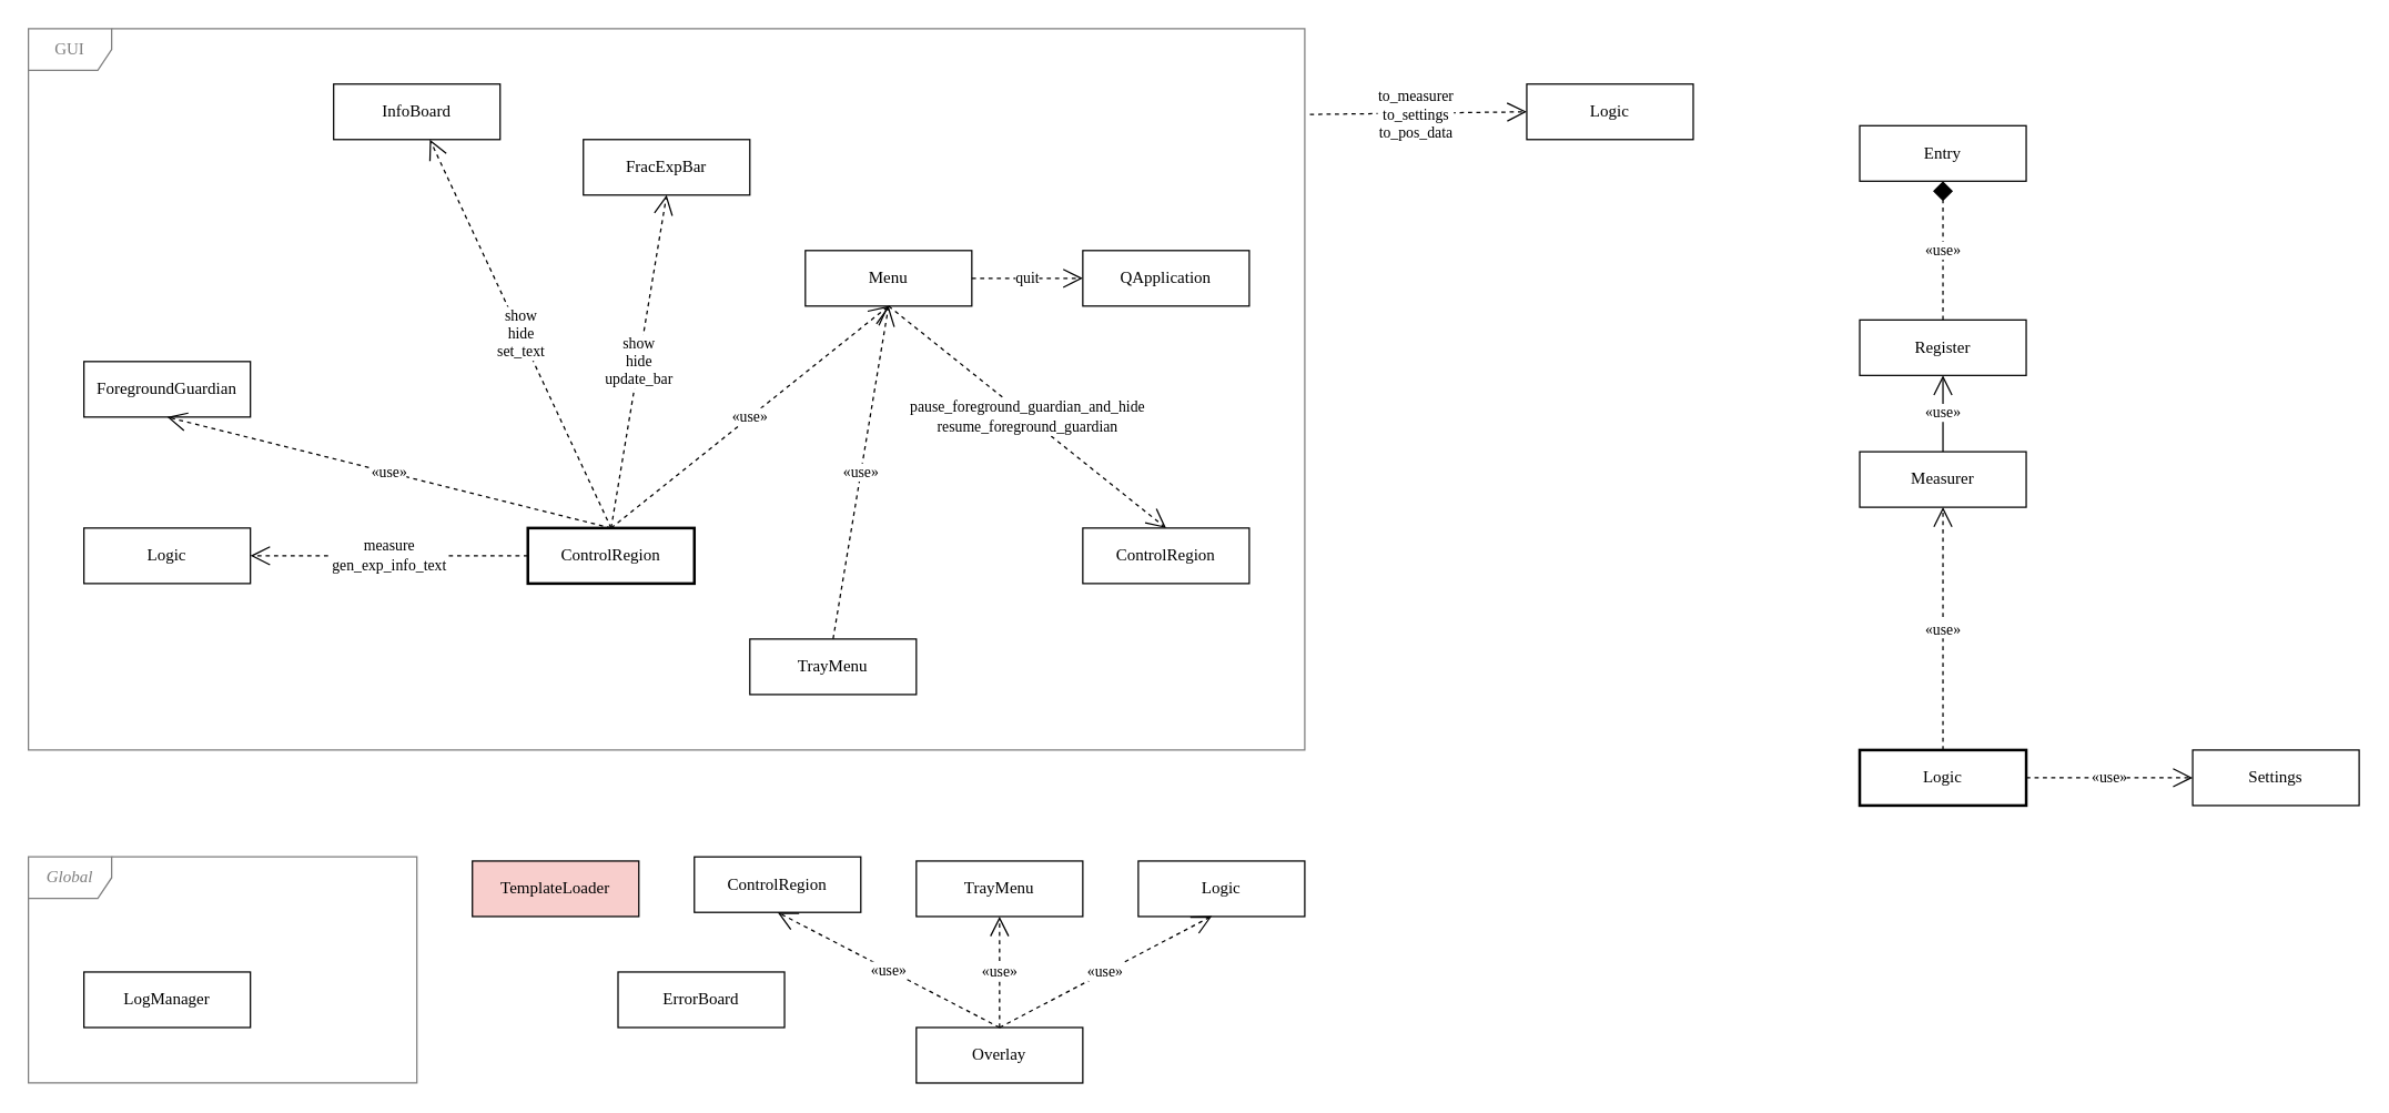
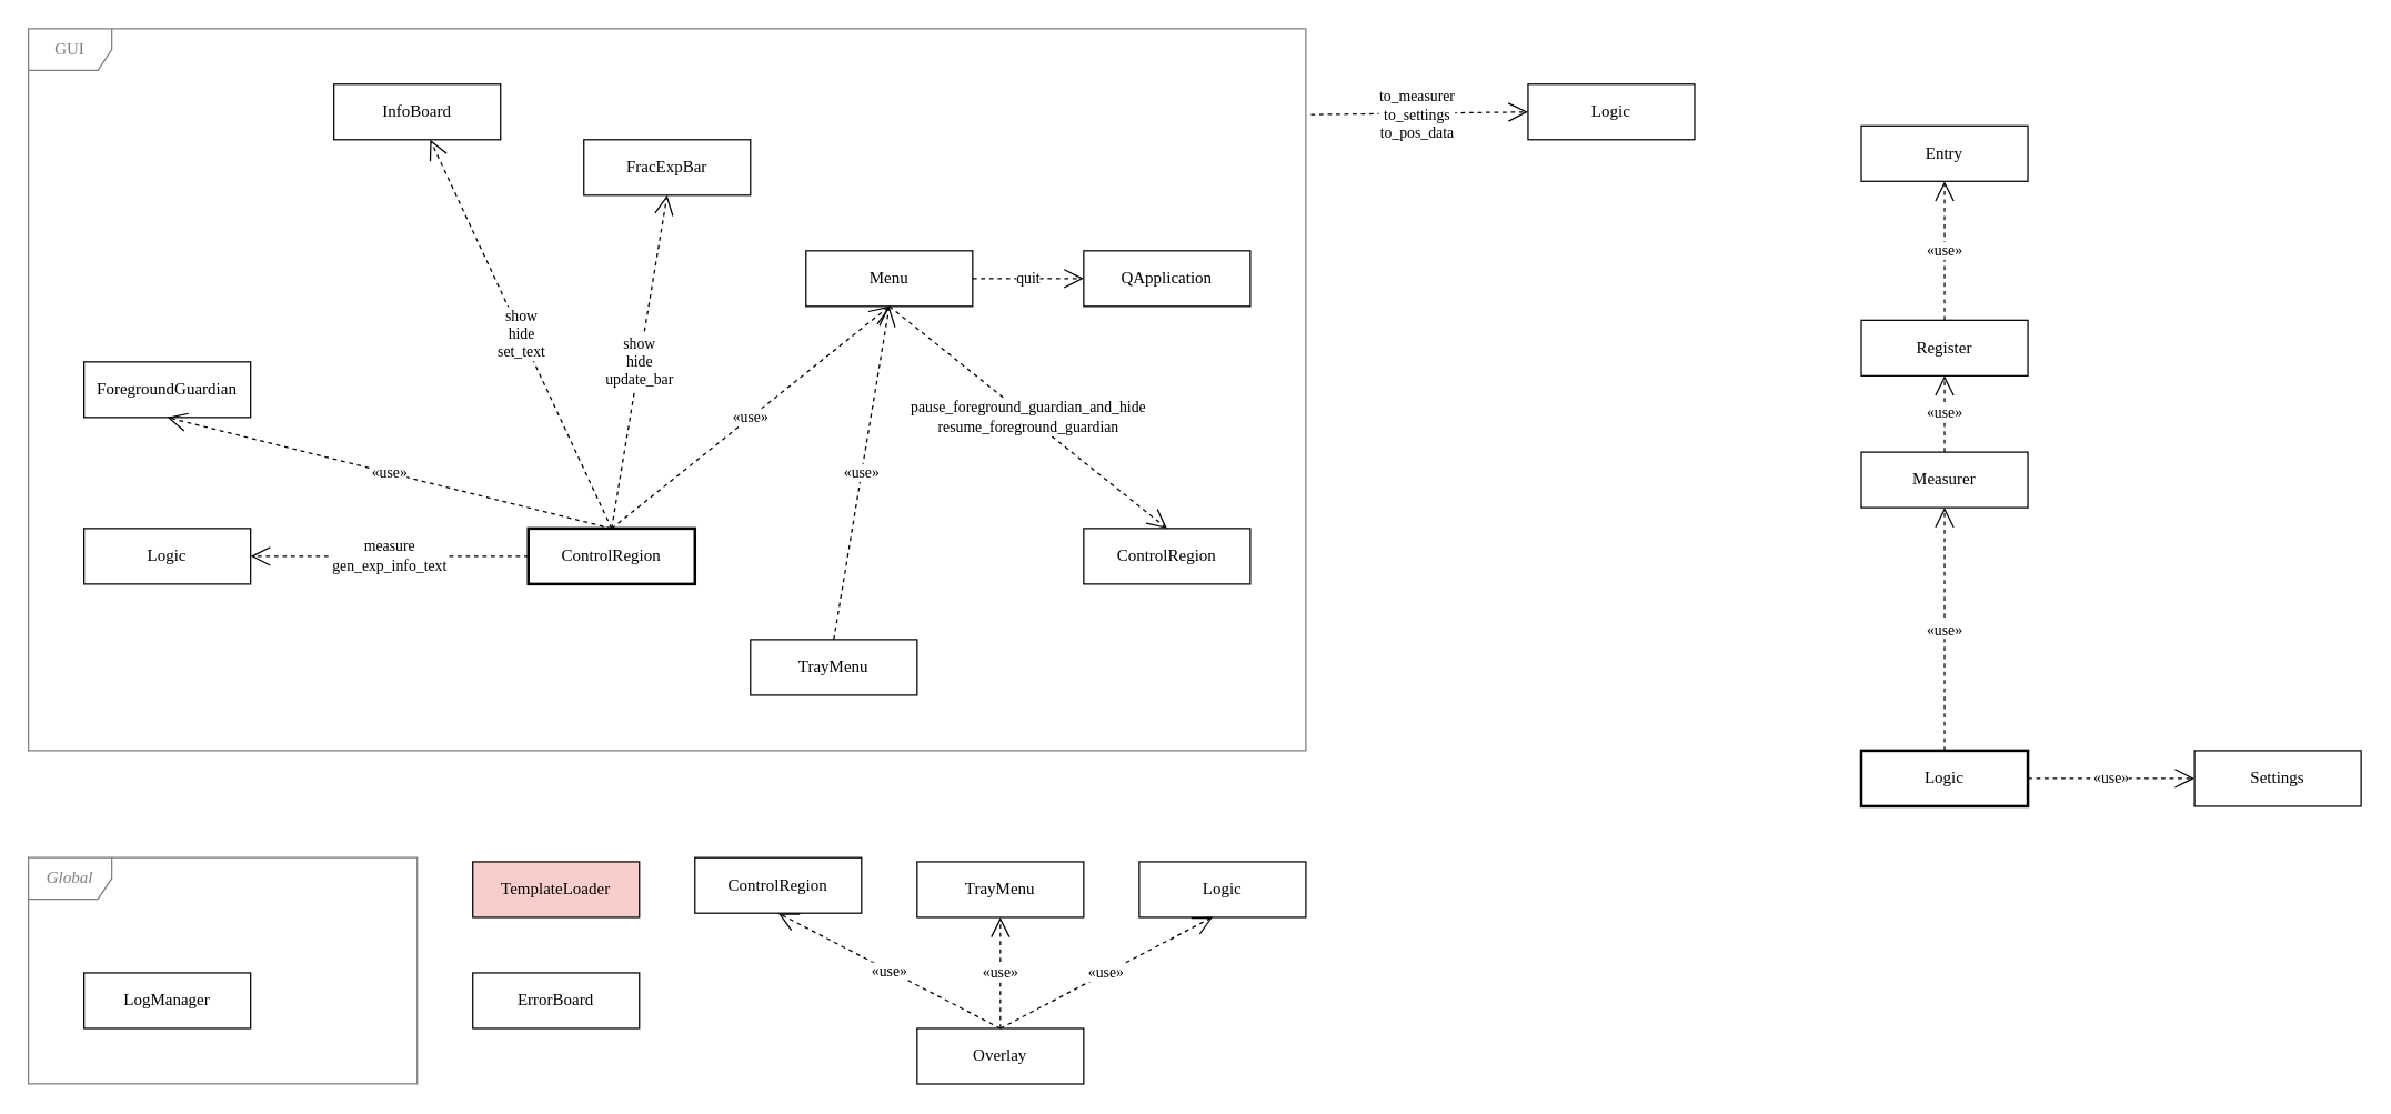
- <mxCell id="18" value="«use»" style="endArrow=diamond;endSize=12;dashed=1;html=1;rounded=0;entryX=0.5;entryY=1;entryDx=0;entryDy=0;fontFamily=Inconsolata;" parent="1" source="14" target="17" edge="1"><mxGeometry width="160" relative="1" as="geometry"><mxPoint x="1610" y="410" as="sourcePoint" /><mxPoint x="1570" y="200" as="targetPoint" /></mxGeometry></mxCell>
+ <mxCell id="18" value="«use»" style="endArrow=open;endSize=12;dashed=1;html=1;rounded=0;entryX=0.5;entryY=1;entryDx=0;entryDy=0;fontFamily=Inconsolata;" parent="1" source="14" target="17" edge="1"><mxGeometry width="160" relative="1" as="geometry"><mxPoint x="1610" y="410" as="sourcePoint" /><mxPoint x="1570" y="200" as="targetPoint" /></mxGeometry></mxCell>
- <mxCell id="16" value="«use»" style="endArrow=open;endSize=12;dashed=0;html=1;rounded=0;entryX=0.5;entryY=1;entryDx=0;entryDy=0;fontFamily=Inconsolata;exitX=0.5;exitY=0;exitDx=0;exitDy=0;" parent="1" source="15" target="14" edge="1"><mxGeometry width="160" relative="1" as="geometry"><mxPoint x="1530" y="440" as="sourcePoint" /><mxPoint x="1490" y="340" as="targetPoint" /></mxGeometry></mxCell>
+ <mxCell id="16" value="«use»" style="endArrow=open;endSize=12;dashed=1;html=1;rounded=0;entryX=0.5;entryY=1;entryDx=0;entryDy=0;fontFamily=Inconsolata;exitX=0.5;exitY=0;exitDx=0;exitDy=0;" parent="1" source="15" target="14" edge="1"><mxGeometry width="160" relative="1" as="geometry"><mxPoint x="1530" y="440" as="sourcePoint" /><mxPoint x="1490" y="340" as="targetPoint" /></mxGeometry></mxCell>
- <mxCell id="11" value="ErrorBoard" style="html=1;whiteSpace=wrap;fontFamily=Inconsolata;" parent="1" vertex="1"><mxGeometry x="445" y="700" width="120" height="40" as="geometry" /></mxCell>
+ <mxCell id="11" value="ErrorBoard" style="html=1;whiteSpace=wrap;fontFamily=Inconsolata;" parent="1" vertex="1"><mxGeometry x="340" y="700" width="120" height="40" as="geometry" /></mxCell>
